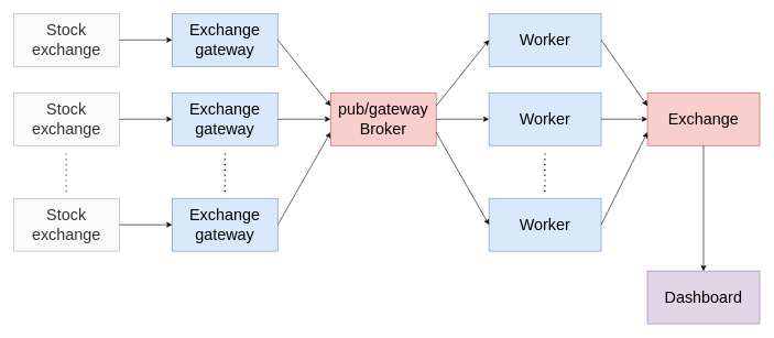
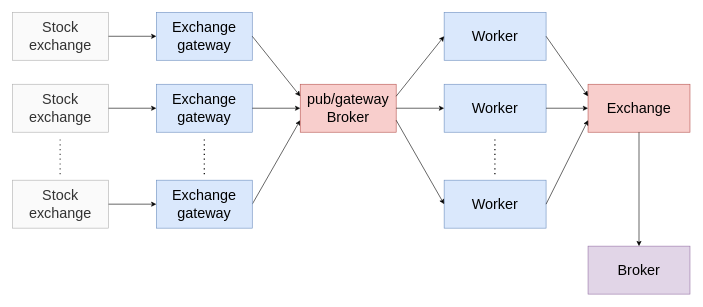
- <mxCell id="17" value="Dashboard" style="rounded=0;whiteSpace=wrap;html=1;fillColor=#e1d5e7;strokeColor=#9673a6;fontSize=24;" vertex="1" parent="1"><mxGeometry x="980" y="410" width="170" height="80" as="geometry" /></mxCell>
+ <mxCell id="17" value="Broker" style="rounded=0;whiteSpace=wrap;html=1;fillColor=#e1d5e7;strokeColor=#9673a6;fontSize=24;" vertex="1" parent="1"><mxGeometry x="980" y="410" width="170" height="80" as="geometry" /></mxCell>
